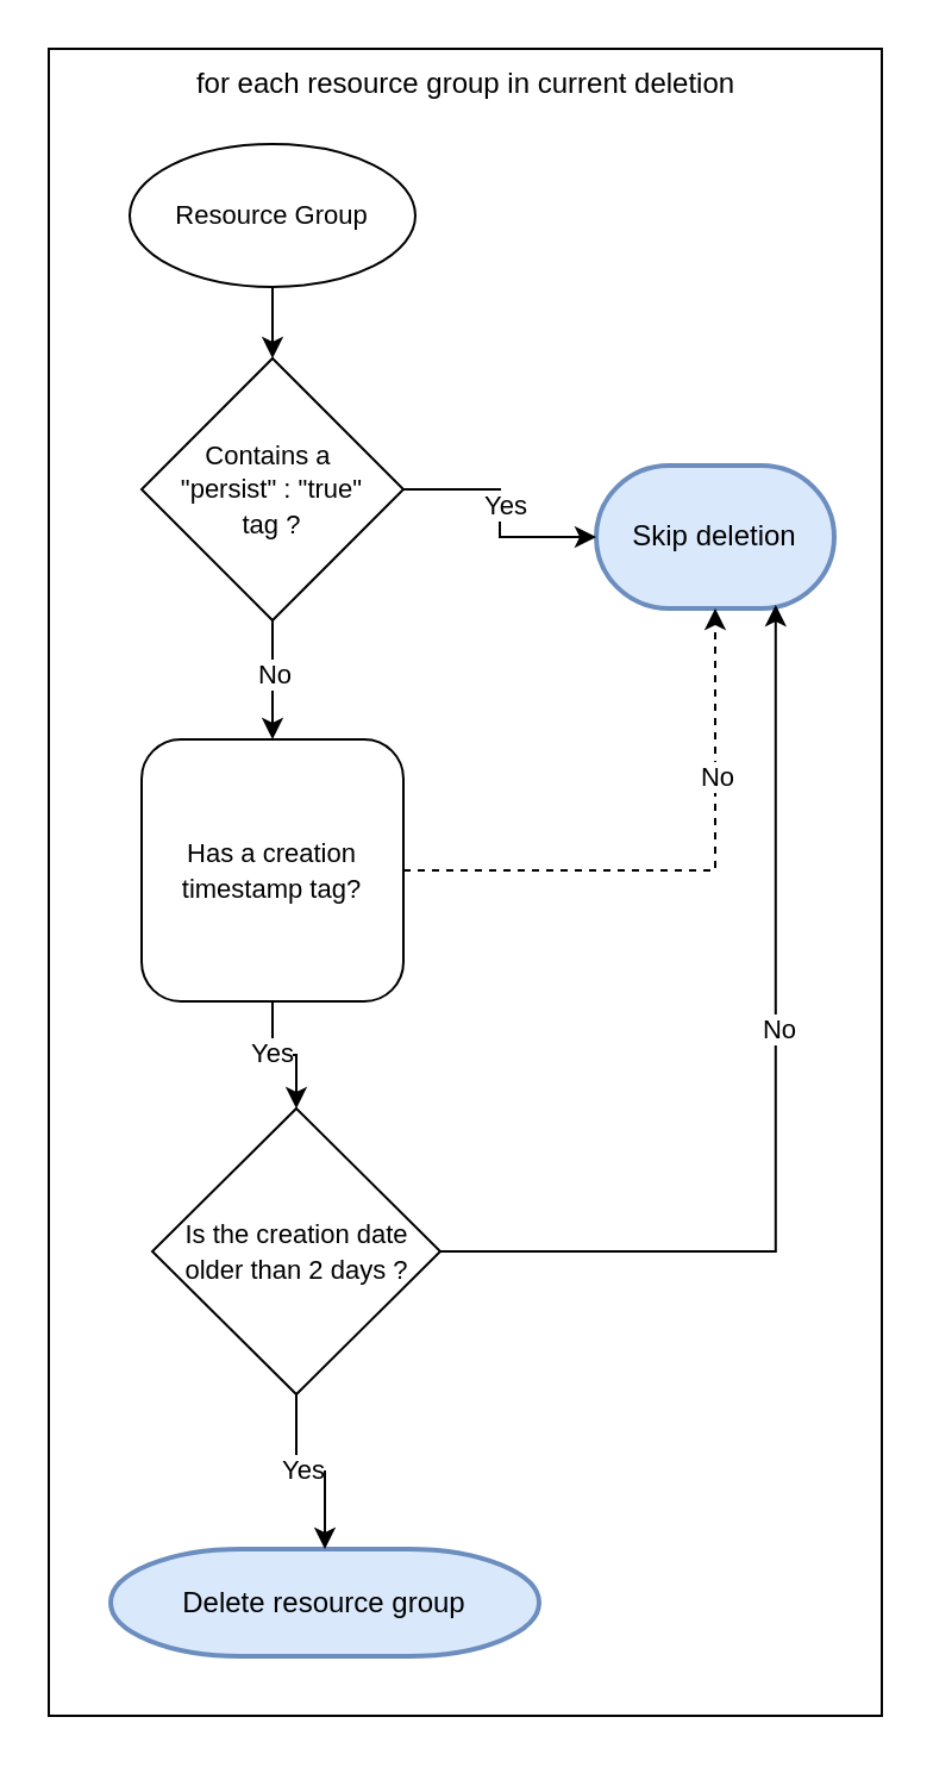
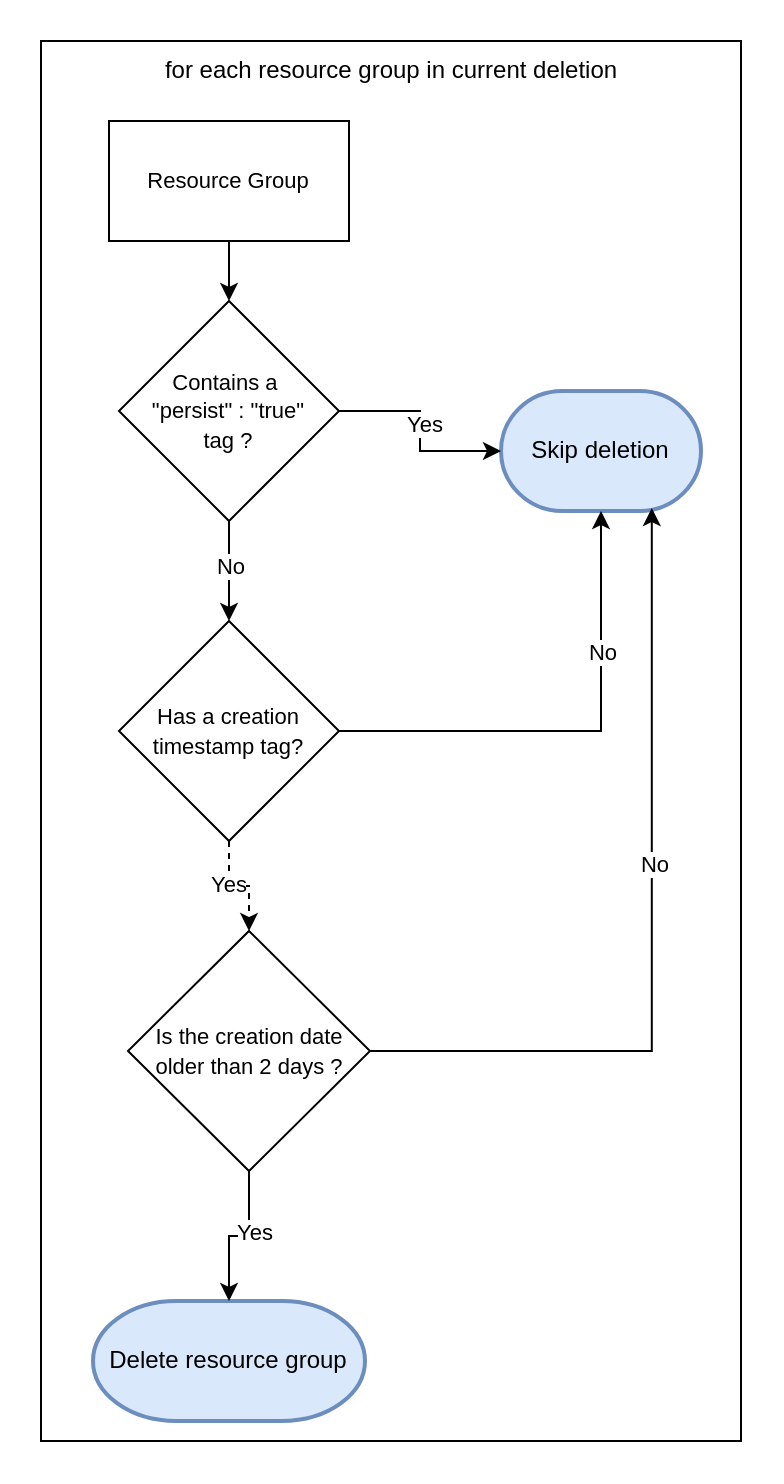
- <mxCell id="4" value="&lt;font style=&quot;font-size: 11px;&quot;&gt;Resource Group&lt;/font&gt;" style="ellipse;whiteSpace=wrap;html=1;" parent="1" vertex="1"><mxGeometry x="54" y="60" width="120" height="60" as="geometry" /></mxCell>
+ <mxCell id="4" value="&lt;font style=&quot;font-size: 11px;&quot;&gt;Resource Group&lt;/font&gt;" style="rounded=0;whiteSpace=wrap;html=1;" parent="1" vertex="1"><mxGeometry x="54" y="60" width="120" height="60" as="geometry" /></mxCell>
- <mxCell id="13" value="&lt;span style=&quot;font-size: 11px;&quot;&gt;Has a creation timestamp tag?&lt;/span&gt;" style="whiteSpace=wrap;html=1;rounded=1;" parent="1" vertex="1"><mxGeometry x="59" y="310" width="110" height="110" as="geometry" /></mxCell>
+ <mxCell id="13" value="&lt;span style=&quot;font-size: 11px;&quot;&gt;Has a creation timestamp tag?&lt;/span&gt;" style="rhombus;whiteSpace=wrap;html=1;rounded=0;" parent="1" vertex="1"><mxGeometry x="59" y="310" width="110" height="110" as="geometry" /></mxCell>
- <mxCell id="14" style="edgeStyle=orthogonalEdgeStyle;rounded=0;orthogonalLoop=1;jettySize=auto;html=1;entryX=0.5;entryY=1;entryDx=0;entryDy=0;entryPerimeter=0;dashed=1;" parent="1" source="13" target="8" edge="1"><mxGeometry relative="1" as="geometry" /></mxCell>
+ <mxCell id="14" style="edgeStyle=orthogonalEdgeStyle;rounded=0;orthogonalLoop=1;jettySize=auto;html=1;entryX=0.5;entryY=1;entryDx=0;entryDy=0;entryPerimeter=0;" parent="1" source="13" target="8" edge="1"><mxGeometry relative="1" as="geometry" /></mxCell>
- <mxCell id="11" value="" style="edgeStyle=orthogonalEdgeStyle;rounded=0;orthogonalLoop=1;jettySize=auto;html=1;" parent="1" source="13" target="18" edge="1"><mxGeometry relative="1" as="geometry" /></mxCell>
+ <mxCell id="11" value="" style="edgeStyle=orthogonalEdgeStyle;rounded=0;orthogonalLoop=1;jettySize=auto;html=1;dashed=1;" parent="1" source="13" target="18" edge="1"><mxGeometry relative="1" as="geometry" /></mxCell>
- <mxCell id="19" value="Delete resource group" style="strokeWidth=2;html=1;shape=mxgraph.flowchart.terminator;whiteSpace=wrap;fillColor=#dae8fc;strokeColor=#6c8ebf;" parent="1" vertex="1"><mxGeometry x="46" y="650" width="180" height="45" as="geometry" /></mxCell>
+ <mxCell id="19" value="Delete resource group" style="strokeWidth=2;html=1;shape=mxgraph.flowchart.terminator;whiteSpace=wrap;fillColor=#dae8fc;strokeColor=#6c8ebf;" parent="1" vertex="1"><mxGeometry x="46" y="650" width="136" height="60" as="geometry" /></mxCell>
